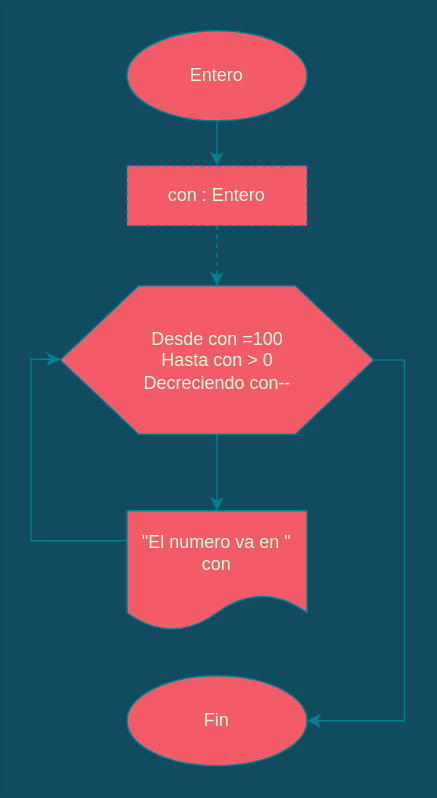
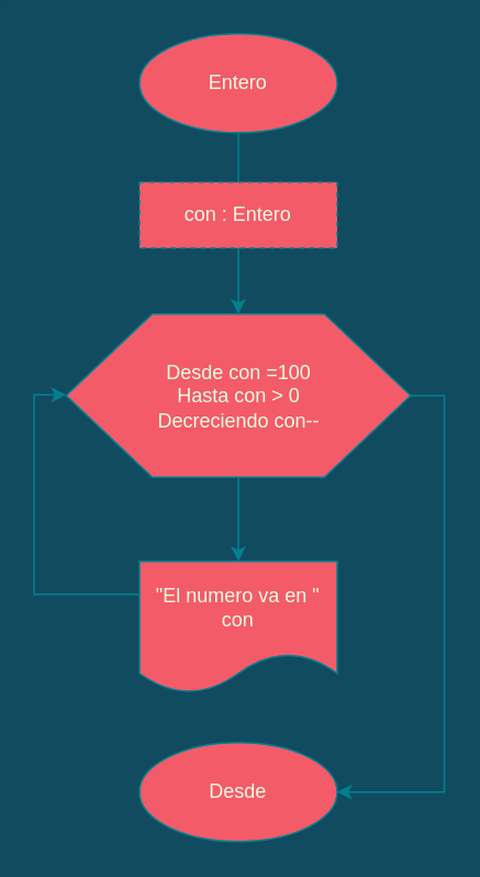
- <mxCell id="2" style="edgeStyle=orthogonalEdgeStyle;rounded=0;orthogonalLoop=1;jettySize=auto;html=1;entryX=0.5;entryY=0;entryDx=0;entryDy=0;labelBackgroundColor=#114B5F;strokeColor=#028090;fontColor=#E4FDE1;" edge="1" parent="1" source="3" target="5"><mxGeometry relative="1" as="geometry" /></mxCell>
+ <mxCell id="2" style="edgeStyle=orthogonalEdgeStyle;rounded=0;orthogonalLoop=1;jettySize=auto;html=1;entryX=0.5;entryY=0;entryDx=0;entryDy=0;labelBackgroundColor=#114B5F;strokeColor=#028090;fontColor=#E4FDE1;endArrow=none;" edge="1" parent="1" source="3" target="5"><mxGeometry relative="1" as="geometry" /></mxCell>
- <mxCell id="4" style="edgeStyle=orthogonalEdgeStyle;rounded=0;orthogonalLoop=1;jettySize=auto;html=1;entryX=0.5;entryY=0;entryDx=0;entryDy=0;labelBackgroundColor=#114B5F;strokeColor=#028090;fontColor=#E4FDE1;dashed=1;" edge="1" parent="1" source="5" target="8"><mxGeometry relative="1" as="geometry" /></mxCell>
+ <mxCell id="4" style="edgeStyle=orthogonalEdgeStyle;rounded=0;orthogonalLoop=1;jettySize=auto;html=1;entryX=0.5;entryY=0;entryDx=0;entryDy=0;labelBackgroundColor=#114B5F;strokeColor=#028090;fontColor=#E4FDE1;" edge="1" parent="1" source="5" target="8"><mxGeometry relative="1" as="geometry" /></mxCell>
- <mxCell id="11" value="Fin" style="ellipse;whiteSpace=wrap;html=1;fillColor=#F45B69;strokeColor=#028090;fontColor=#E4FDE1;" vertex="1" parent="1"><mxGeometry x="84" y="450" width="120" height="60" as="geometry" /></mxCell>
+ <mxCell id="11" value="Desde" style="ellipse;whiteSpace=wrap;html=1;fillColor=#F45B69;strokeColor=#028090;fontColor=#E4FDE1;" vertex="1" parent="1"><mxGeometry x="84" y="450" width="120" height="60" as="geometry" /></mxCell>
